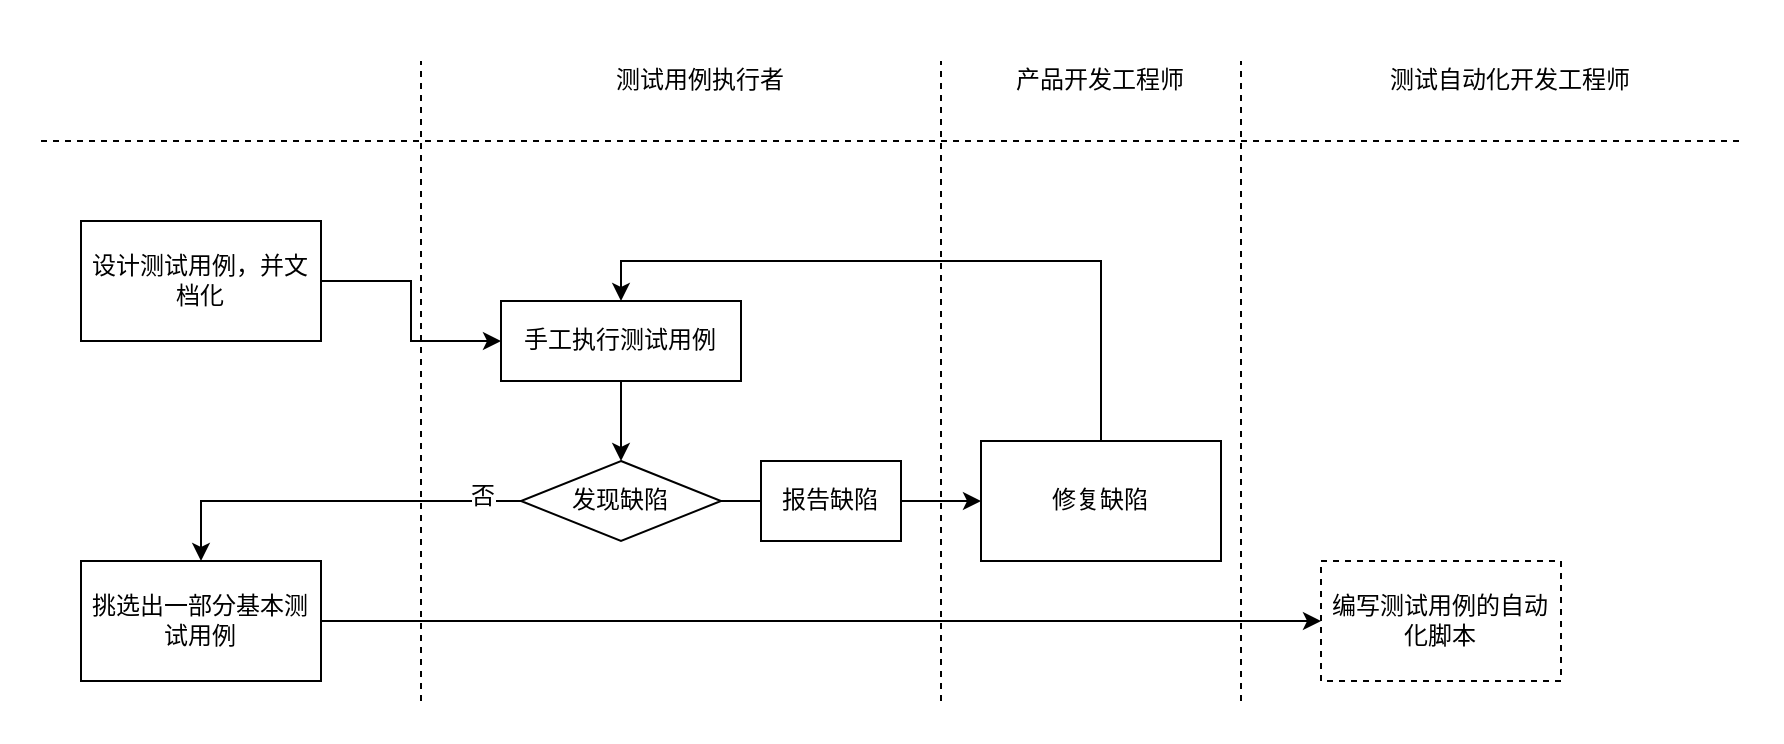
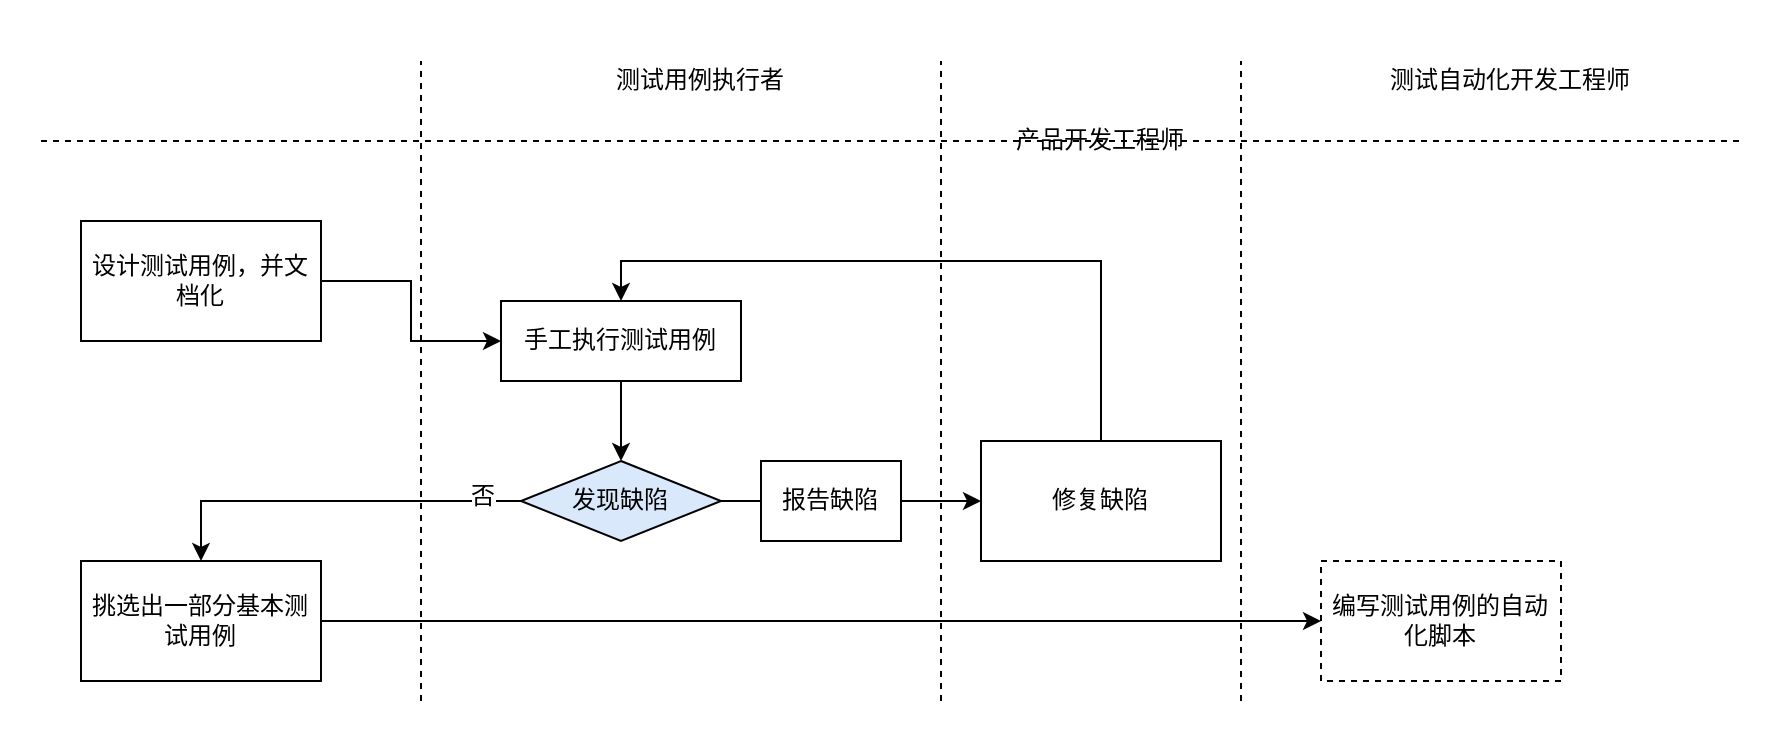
- <mxCell id="7" value="产品开发工程师" style="text;html=1;strokeColor=none;fillColor=none;align=center;verticalAlign=middle;whiteSpace=wrap;rounded=0;" vertex="1" parent="1"><mxGeometry x="500" y="20" width="100" height="40" as="geometry" /></mxCell>
+ <mxCell id="7" value="产品开发工程师" style="text;html=1;strokeColor=none;fillColor=none;align=center;verticalAlign=middle;whiteSpace=wrap;rounded=0;" vertex="1" parent="1"><mxGeometry x="500" y="50" width="100" height="40" as="geometry" /></mxCell>
- <mxCell id="18" value="发现缺陷" style="rhombus;whiteSpace=wrap;html=1;" vertex="1" parent="1"><mxGeometry x="260" y="230" width="100" height="40" as="geometry" /></mxCell>
+ <mxCell id="18" value="发现缺陷" style="rhombus;whiteSpace=wrap;html=1;fillColor=#dae8fc;" vertex="1" parent="1"><mxGeometry x="260" y="230" width="100" height="40" as="geometry" /></mxCell>
